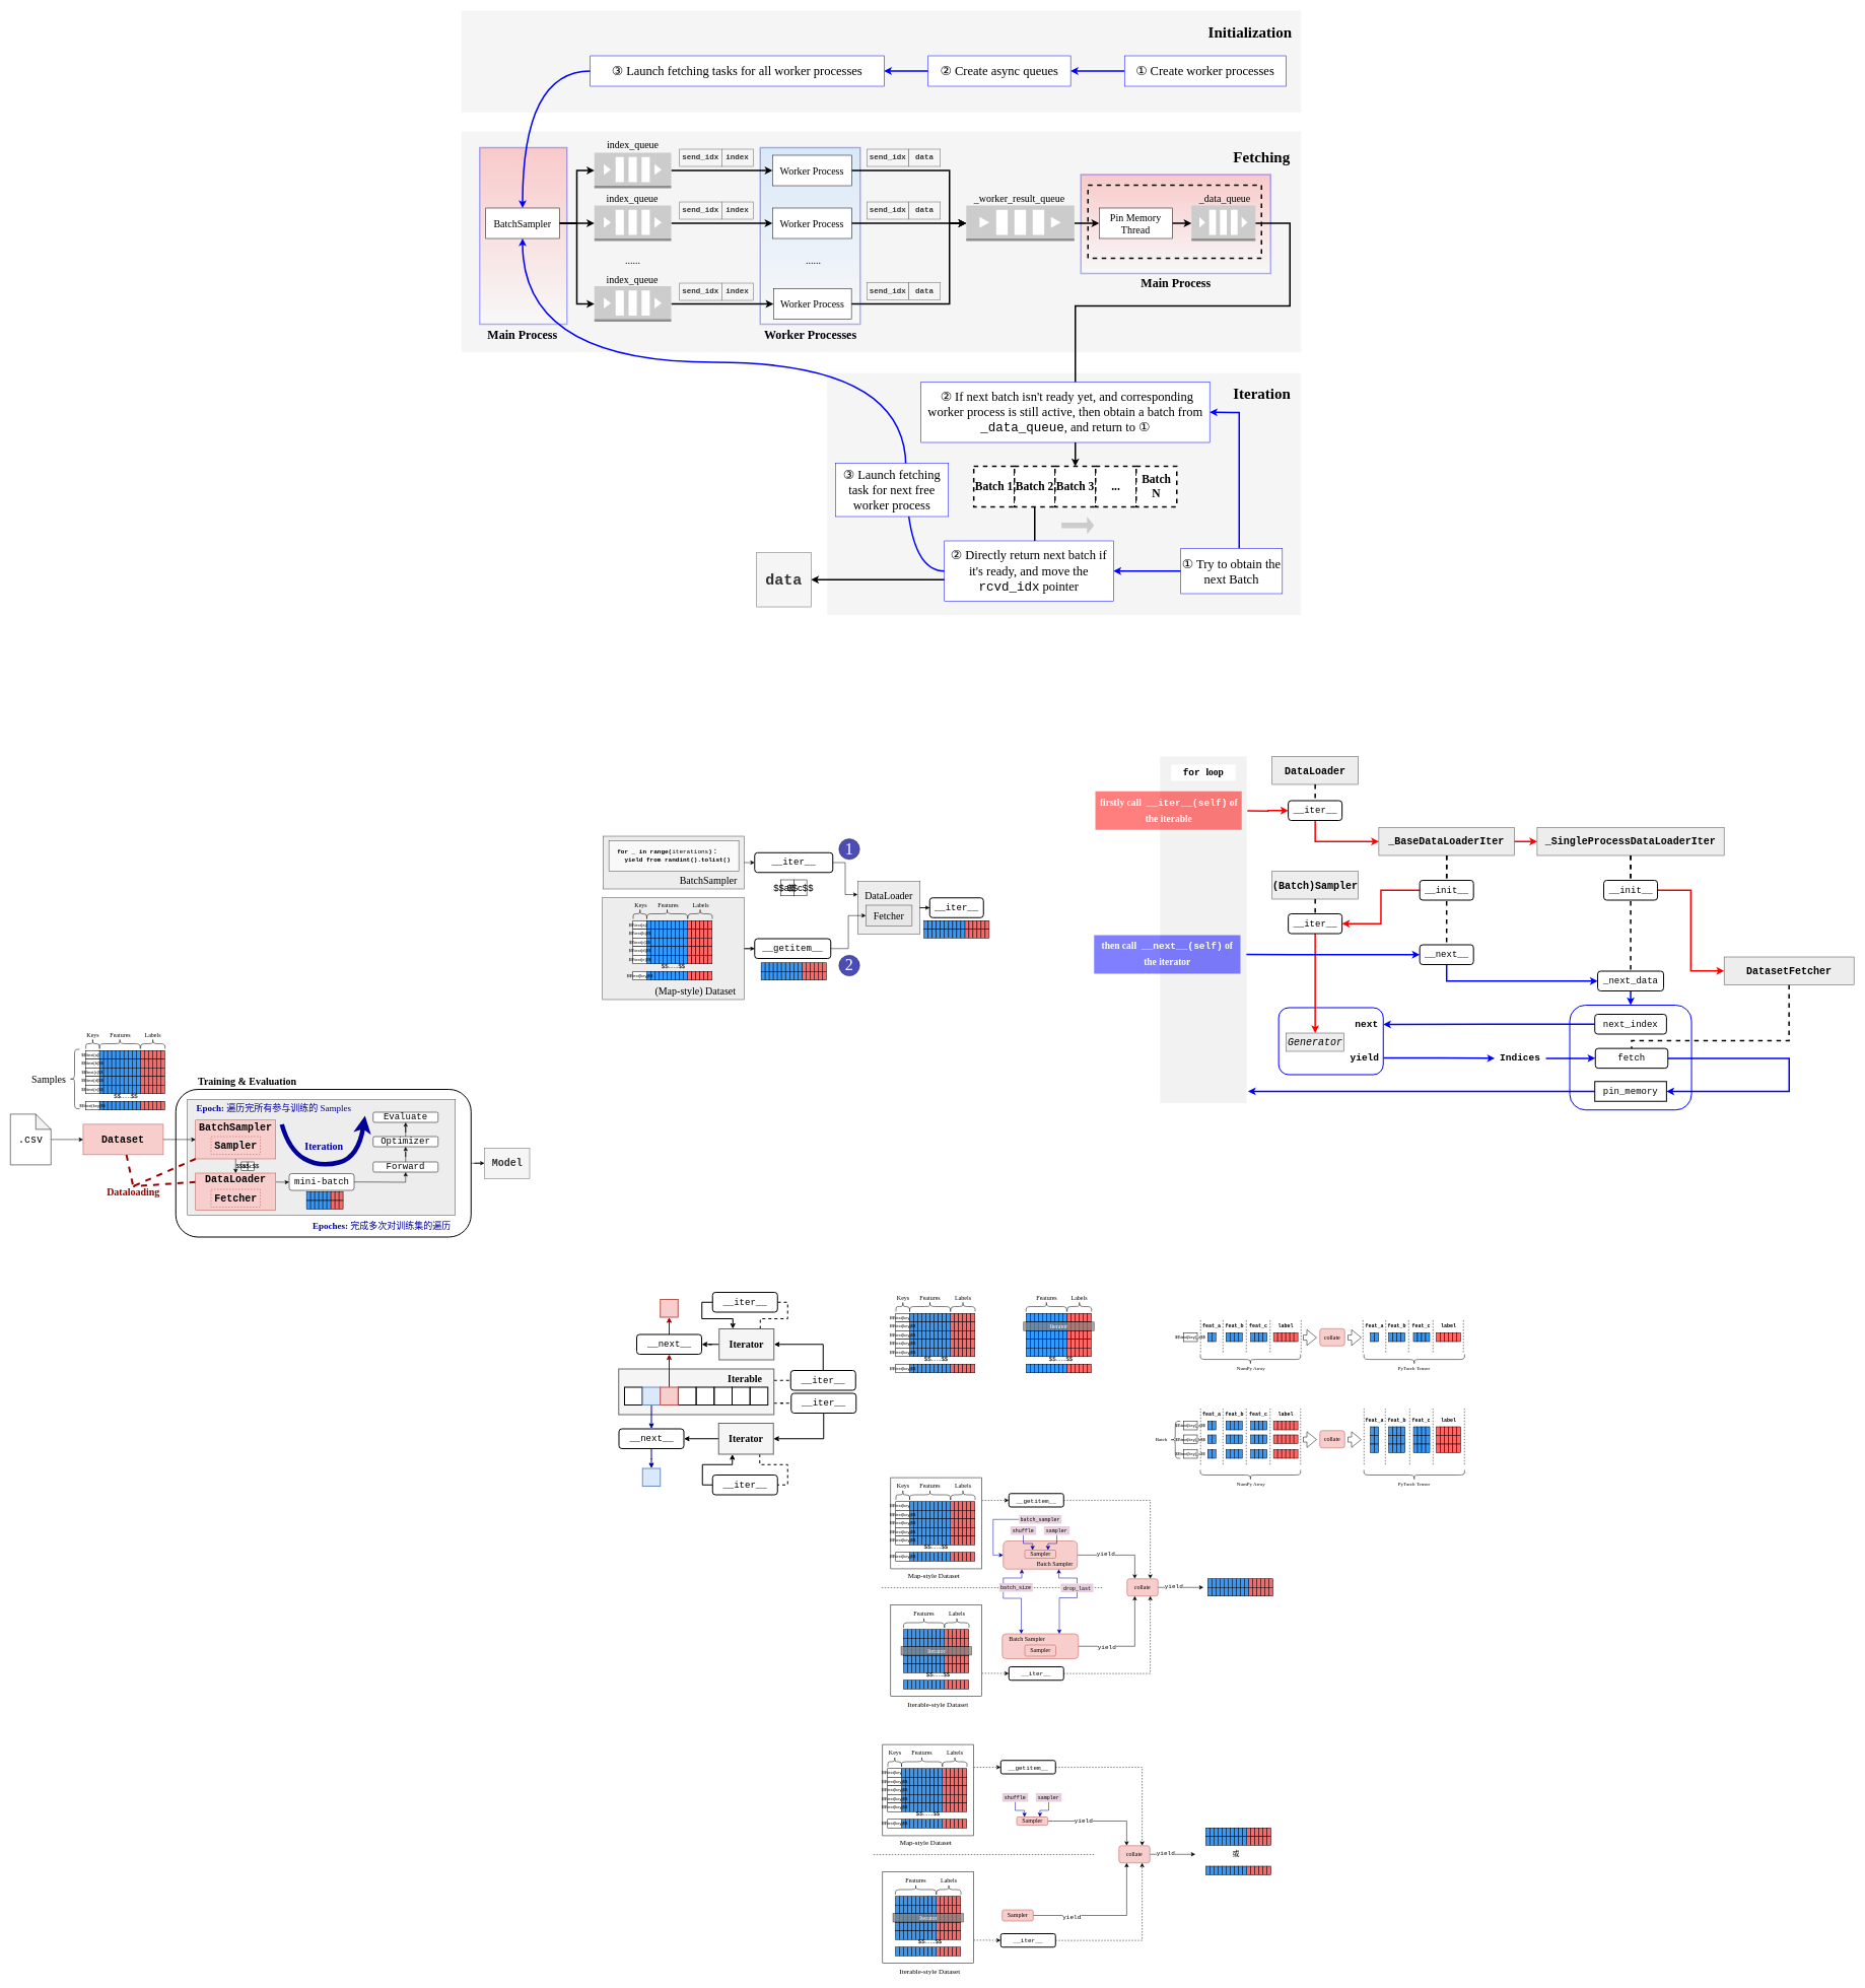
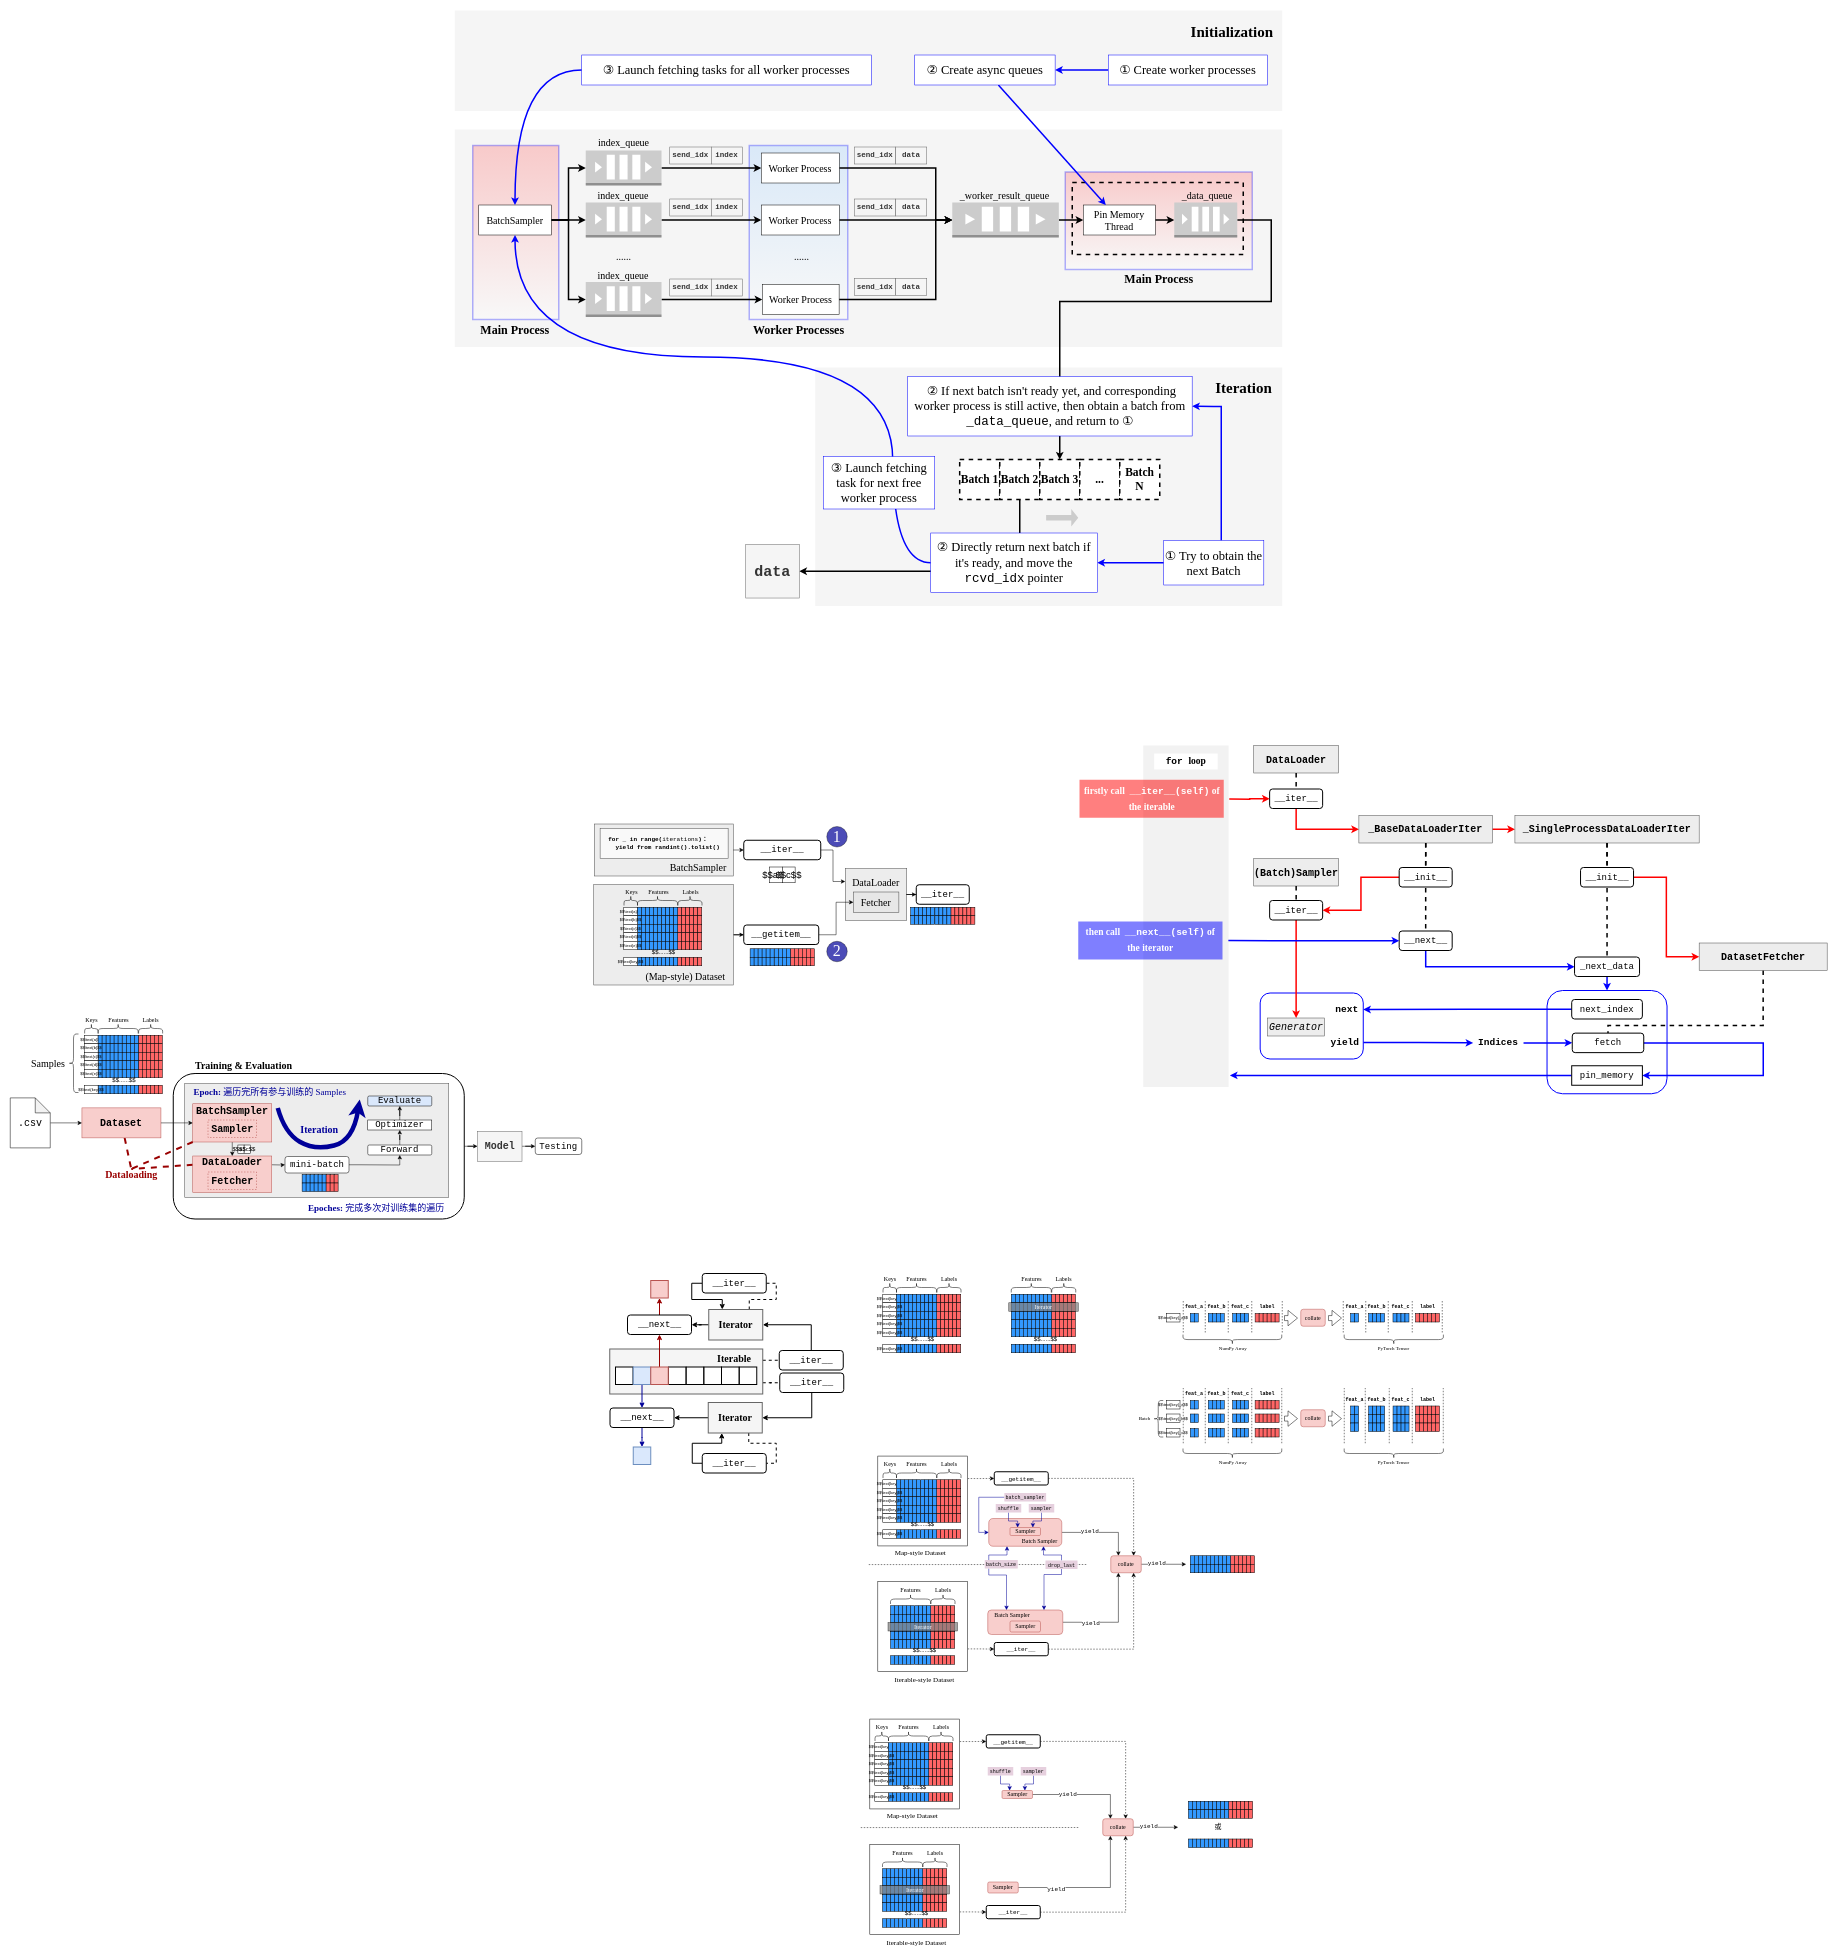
- <mxCell id="1452" style="edgeStyle=none;rounded=0;orthogonalLoop=1;jettySize=auto;html=1;fontFamily=Georgia;fontSize=25;startArrow=none;startFill=0;strokeColor=#0000FF;strokeWidth=3;" edge="1" parent="1" source="1453" target="1455"><mxGeometry relative="1" as="geometry" /></mxCell>
+ <mxCell id="1452" style="edgeStyle=none;rounded=0;orthogonalLoop=1;jettySize=auto;html=1;fontFamily=Georgia;fontSize=25;startArrow=none;startFill=0;strokeColor=#0000FF;strokeWidth=3;" edge="1" parent="1" source="1453" target="1421"><mxGeometry relative="1" as="geometry" /></mxCell>
- <mxCell id="1464" value="Fetching" style="text;html=1;strokeColor=none;fillColor=none;align=center;verticalAlign=middle;whiteSpace=wrap;rounded=0;fontFamily=Times New Roman;fontSize=30;opacity=30;fontStyle=1" vertex="1" parent="1"><mxGeometry x="2411" y="293" width="151.25" height="30" as="geometry" /></mxCell>
- <mxCell id="35" value="Evaluate" style="rounded=1;whiteSpace=wrap;html=1;fontFamily=Courier New;fontSize=18;" parent="1" vertex="1"><mxGeometry x="735" y="2191" width="128" height="20" as="geometry" /></mxCell>
+ <mxCell id="35" value="Evaluate" style="rounded=1;whiteSpace=wrap;html=1;fontFamily=Courier New;fontSize=18;fillColor=#dae8fc;" parent="1" vertex="1"><mxGeometry x="735" y="2191" width="128" height="20" as="geometry" /></mxCell>
- <mxCell id="32" value="Optimizer" style="rounded=1;whiteSpace=wrap;html=1;fontFamily=Courier New;fontSize=18;" parent="1" vertex="1"><mxGeometry x="735" y="2239" width="128" height="20" as="geometry" /></mxCell>
+ <mxCell id="32" value="Optimizer" style="whiteSpace=wrap;html=1;fontFamily=Courier New;fontSize=18;rounded=0;" parent="1" vertex="1"><mxGeometry x="735" y="2239" width="128" height="20" as="geometry" /></mxCell>
+ <mxCell id="36" style="edgeStyle=orthogonalEdgeStyle;rounded=0;orthogonalLoop=1;jettySize=auto;html=1;entryX=0;entryY=0.5;entryDx=0;entryDy=0;fontFamily=Georgia;fontSize=20;fontColor=#000099;strokeColor=#000000;strokeWidth=1;" parent="1" source="37" target="38" edge="1"><mxGeometry relative="1" as="geometry" /></mxCell>
+ <mxCell id="38" value="Testing" style="rounded=1;whiteSpace=wrap;html=1;fontFamily=Courier New;fontSize=18;" parent="1" vertex="1"><mxGeometry x="1070" y="2275" width="93" height="33" as="geometry" /></mxCell>
